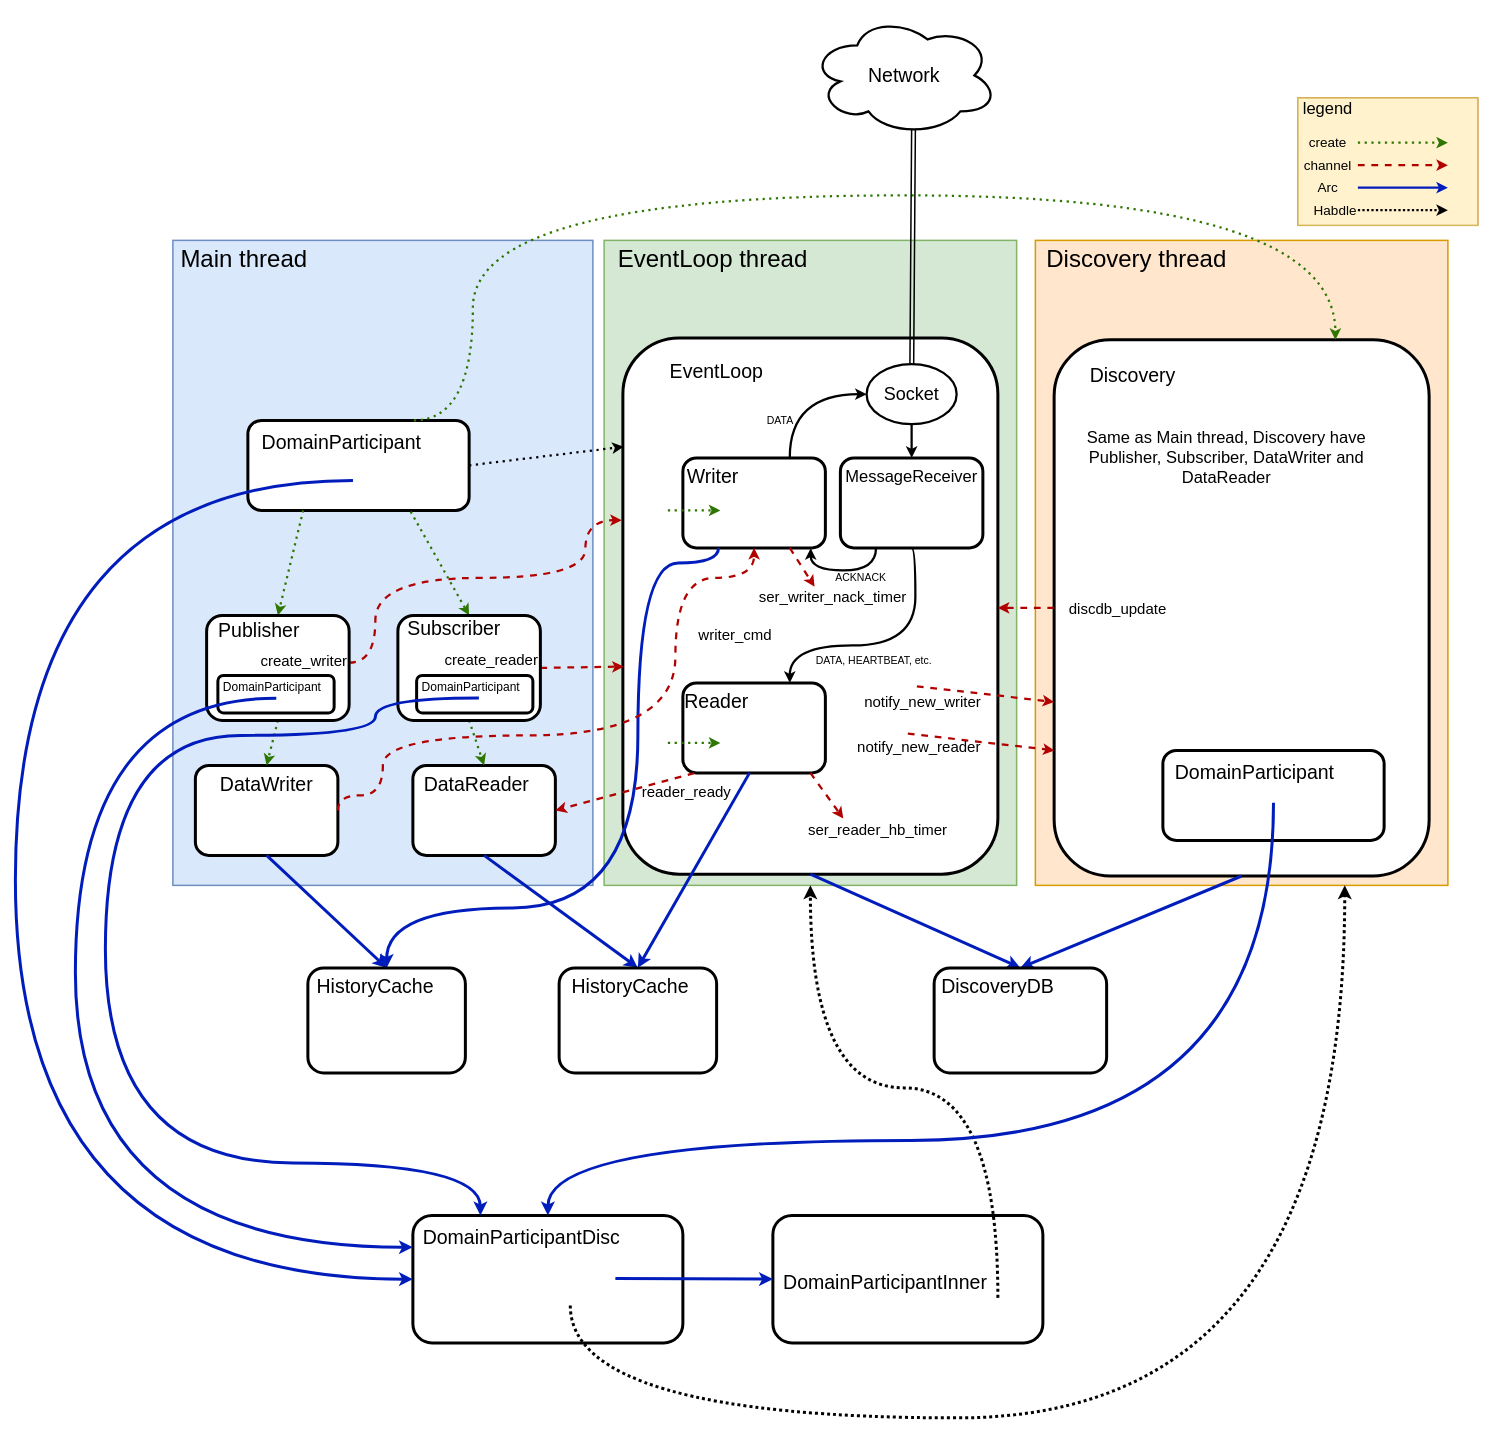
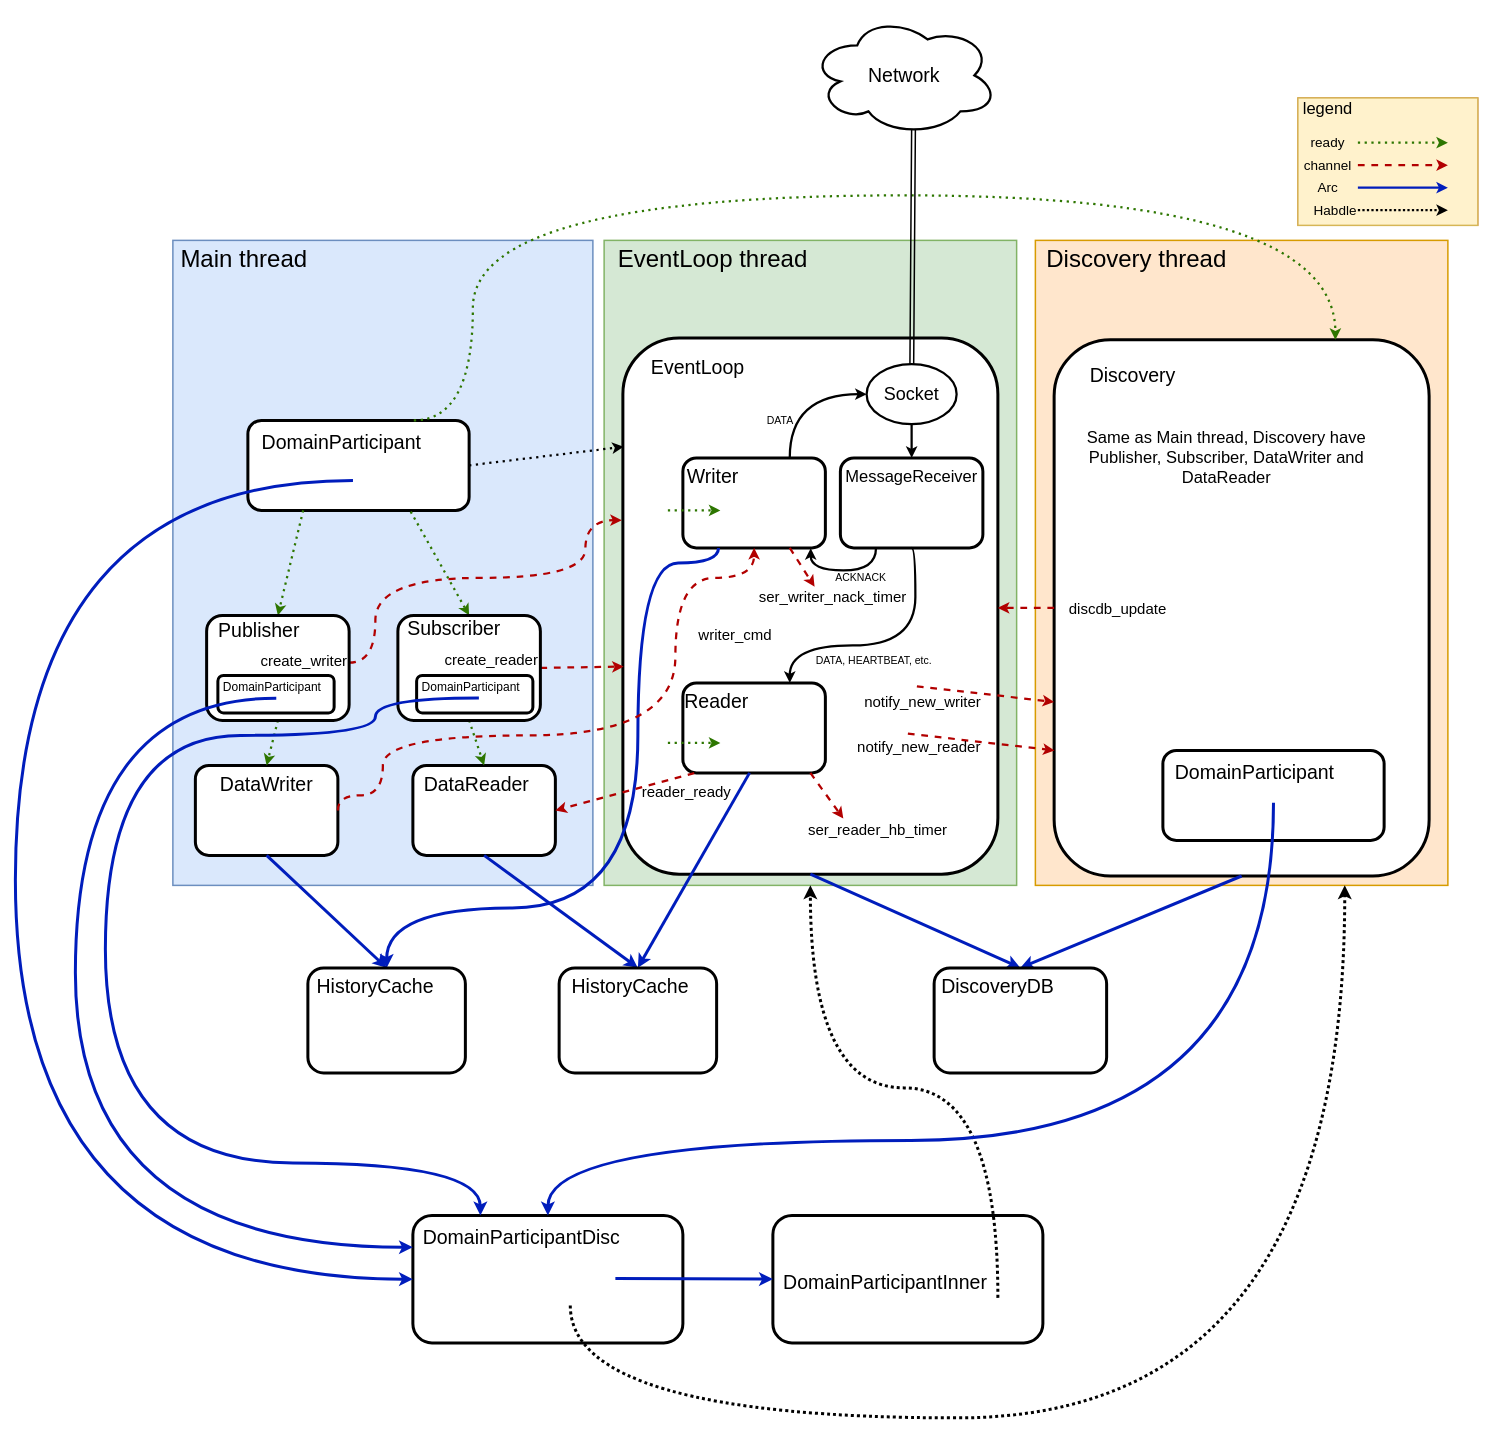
- <mxCell id="73" value="create" style="text;html=1;align=center;verticalAlign=middle;whiteSpace=wrap;rounded=0;fontSize=18;" parent="70" vertex="1"><mxGeometry x="20" y="50" width="40" height="20" as="geometry" /></mxCell>
+ <mxCell id="73" value="ready" style="text;html=1;align=center;verticalAlign=middle;whiteSpace=wrap;rounded=0;fontSize=18;" parent="70" vertex="1"><mxGeometry x="20" y="50" width="40" height="20" as="geometry" /></mxCell>
- <mxCell id="11" value="&lt;font style=&quot;font-size: 26px;&quot;&gt;EventLoop&lt;/font&gt;" style="text;html=1;align=center;verticalAlign=middle;whiteSpace=wrap;rounded=0;" parent="1" vertex="1"><mxGeometry x="885" y="475" width="140" height="40" as="geometry" /></mxCell>
+ <mxCell id="11" value="&lt;font style=&quot;font-size: 26px;&quot;&gt;EventLoop&lt;/font&gt;" style="text;html=1;align=center;verticalAlign=middle;whiteSpace=wrap;rounded=0;" parent="1" vertex="1"><mxGeometry x="860" y="470" width="140" height="40" as="geometry" /></mxCell>
